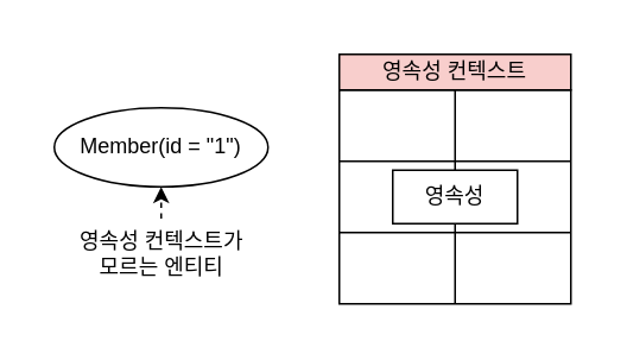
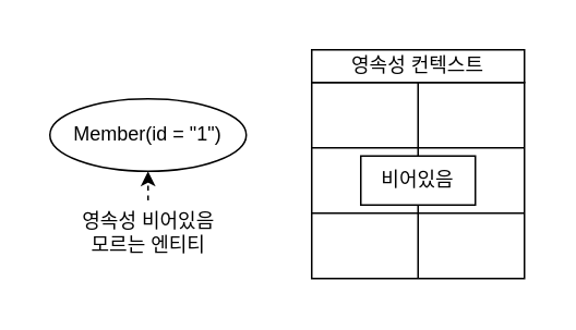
- <mxCell id="19" value="&lt;span style=&quot;font-size: 12px;&quot;&gt;영속성 컨텍스트&lt;/span&gt;" style="rounded=0;whiteSpace=wrap;html=1;fontSize=10;fillColor=#f8cecc;" parent="7" vertex="1"><mxGeometry width="130" height="20" as="geometry" /></mxCell>
+ <mxCell id="19" value="&lt;span style=&quot;font-size: 12px;&quot;&gt;영속성 컨텍스트&lt;/span&gt;" style="rounded=0;whiteSpace=wrap;html=1;fontSize=10;" parent="7" vertex="1"><mxGeometry width="130" height="20" as="geometry" /></mxCell>
- <mxCell id="18" value="&lt;font style=&quot;font-size: 12px;&quot;&gt;영속성&lt;/font&gt;" style="rounded=0;whiteSpace=wrap;html=1;fontSize=10;" parent="7" vertex="1"><mxGeometry x="30" y="65" width="70" height="30" as="geometry" /></mxCell>
+ <mxCell id="18" value="&lt;font style=&quot;font-size: 12px;&quot;&gt;비어있음&lt;/font&gt;" style="rounded=0;whiteSpace=wrap;html=1;fontSize=10;" parent="7" vertex="1"><mxGeometry x="30" y="65" width="70" height="30" as="geometry" /></mxCell>
- <mxCell id="6" value="영속성 컨텍스트가&lt;br&gt;모르는 엔티티" style="text;html=1;align=center;verticalAlign=middle;resizable=0;points=[];autosize=1;strokeColor=none;fillColor=none;fontSize=12;" parent="3" vertex="1"><mxGeometry x="5" y="62.18" width="110" height="40" as="geometry" /></mxCell>
+ <mxCell id="6" value="영속성 비어있음&lt;br&gt;모르는 엔티티" style="text;html=1;align=center;verticalAlign=middle;resizable=0;points=[];autosize=1;strokeColor=none;fillColor=none;fontSize=12;" parent="3" vertex="1"><mxGeometry x="5" y="62.18" width="110" height="40" as="geometry" /></mxCell>
